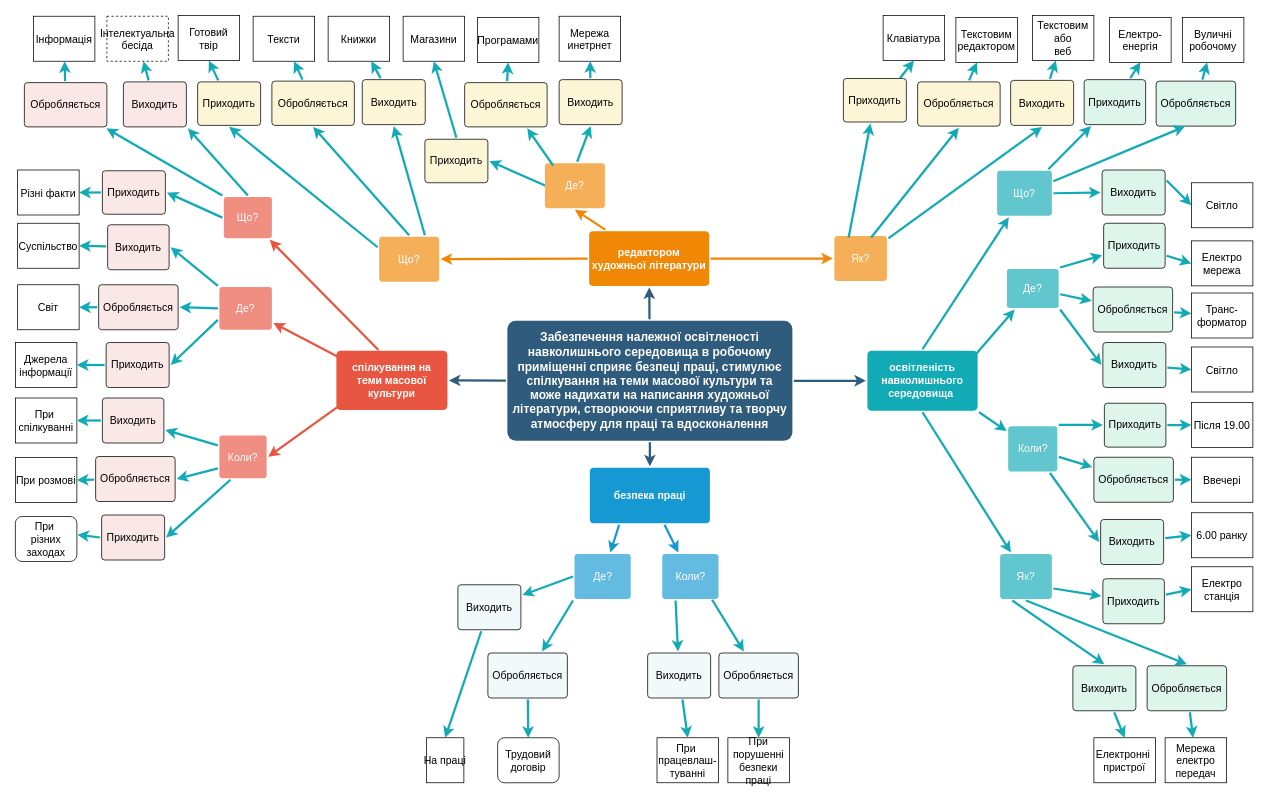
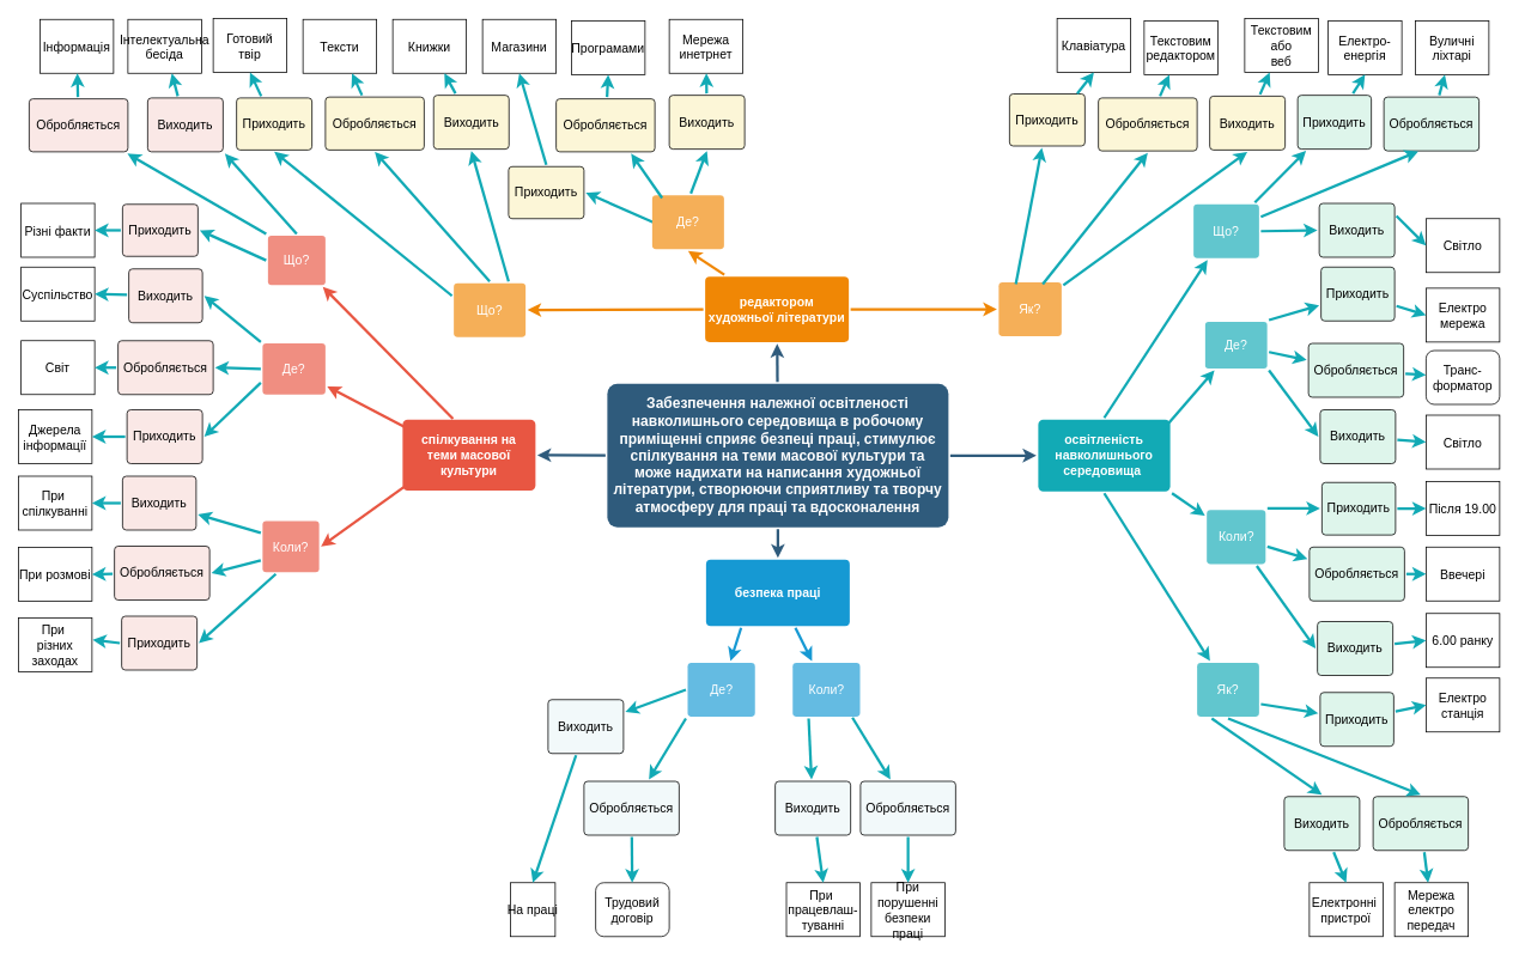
- <mxCell id="41" value="Вуличні&#10;робочому" style="fontFamily=Helvetica;fontSize=14;" vertex="1" parent="1"><mxGeometry x="1576" y="22.5" width="82" height="60" as="geometry" /></mxCell>
+ <mxCell id="41" value="Вуличні&#10;ліхтарі" style="fontFamily=Helvetica;fontSize=14;" vertex="1" parent="1"><mxGeometry x="1576" y="22.5" width="82" height="60" as="geometry" /></mxCell>
- <mxCell id="161" value="Текстовим&#10;або&#10;веб" style="fontFamily=Helvetica;fontSize=14;" vertex="1" parent="1"><mxGeometry x="1376" y="20" width="82" height="60" as="geometry" /></mxCell>
+ <mxCell id="161" value="Текстовим&#10;або&#10;веб" style="fontFamily=Helvetica;fontSize=14;" vertex="1" parent="1"><mxGeometry x="1386" y="20" width="82" height="60" as="geometry" /></mxCell>
- <mxCell id="107" value="Інтелектуальна &#10;бесіда" style="fontFamily=Helvetica;fontSize=14;dashed=1;" vertex="1" parent="1"><mxGeometry x="142" y="21" width="82" height="60" as="geometry" /></mxCell>
+ <mxCell id="107" value="Інтелектуальна &#10;бесіда" style="fontFamily=Helvetica;fontSize=14;" vertex="1" parent="1"><mxGeometry x="142" y="21" width="82" height="60" as="geometry" /></mxCell>
- <mxCell id="53" value="Транс-&#10;форматор" style="fontFamily=Helvetica;fontSize=14;" vertex="1" parent="1"><mxGeometry x="1588" y="390" width="82" height="60" as="geometry" /></mxCell>
+ <mxCell id="53" value="Транс-&#10;форматор" style="fontFamily=Helvetica;fontSize=14;rounded=1;" vertex="1" parent="1"><mxGeometry x="1588" y="390" width="82" height="60" as="geometry" /></mxCell>
- <mxCell id="94" value="При &#10;різних &#10;заходах" style="fontFamily=Helvetica;fontSize=14;rounded=1;" vertex="1" parent="1"><mxGeometry x="20" y="688" width="82" height="60" as="geometry" /></mxCell>
+ <mxCell id="94" value="При &#10;різних &#10;заходах" style="fontFamily=Helvetica;fontSize=14;" vertex="1" parent="1"><mxGeometry x="20" y="688" width="82" height="60" as="geometry" /></mxCell>
